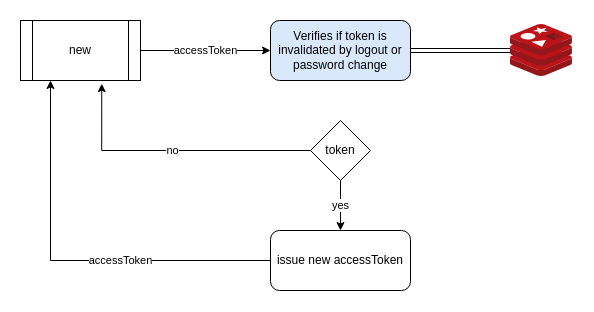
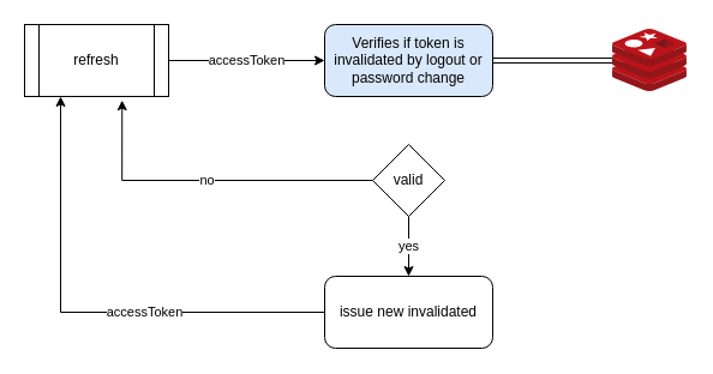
- <mxCell id="3" value="new" style="shape=process;whiteSpace=wrap;html=1;backgroundOutline=1;" parent="1" vertex="1"><mxGeometry x="20" y="20" width="120" height="60" as="geometry" /></mxCell>
+ <mxCell id="3" value="refresh" style="shape=process;whiteSpace=wrap;html=1;backgroundOutline=1;" parent="1" vertex="1"><mxGeometry x="20" y="20" width="120" height="60" as="geometry" /></mxCell>
- <mxCell id="8" value="token" style="rhombus;whiteSpace=wrap;html=1;" parent="1" vertex="1"><mxGeometry x="310" y="120" width="60" height="60" as="geometry" /></mxCell>
+ <mxCell id="8" value="valid" style="rhombus;whiteSpace=wrap;html=1;" parent="1" vertex="1"><mxGeometry x="310" y="120" width="60" height="60" as="geometry" /></mxCell>
- <mxCell id="10" value="issue new accessToken" style="rounded=1;whiteSpace=wrap;html=1;" parent="1" vertex="1"><mxGeometry x="270" y="230" width="140" height="60" as="geometry" /></mxCell>
+ <mxCell id="10" value="issue new invalidated" style="rounded=1;whiteSpace=wrap;html=1;" parent="1" vertex="1"><mxGeometry x="270" y="230" width="140" height="60" as="geometry" /></mxCell>
